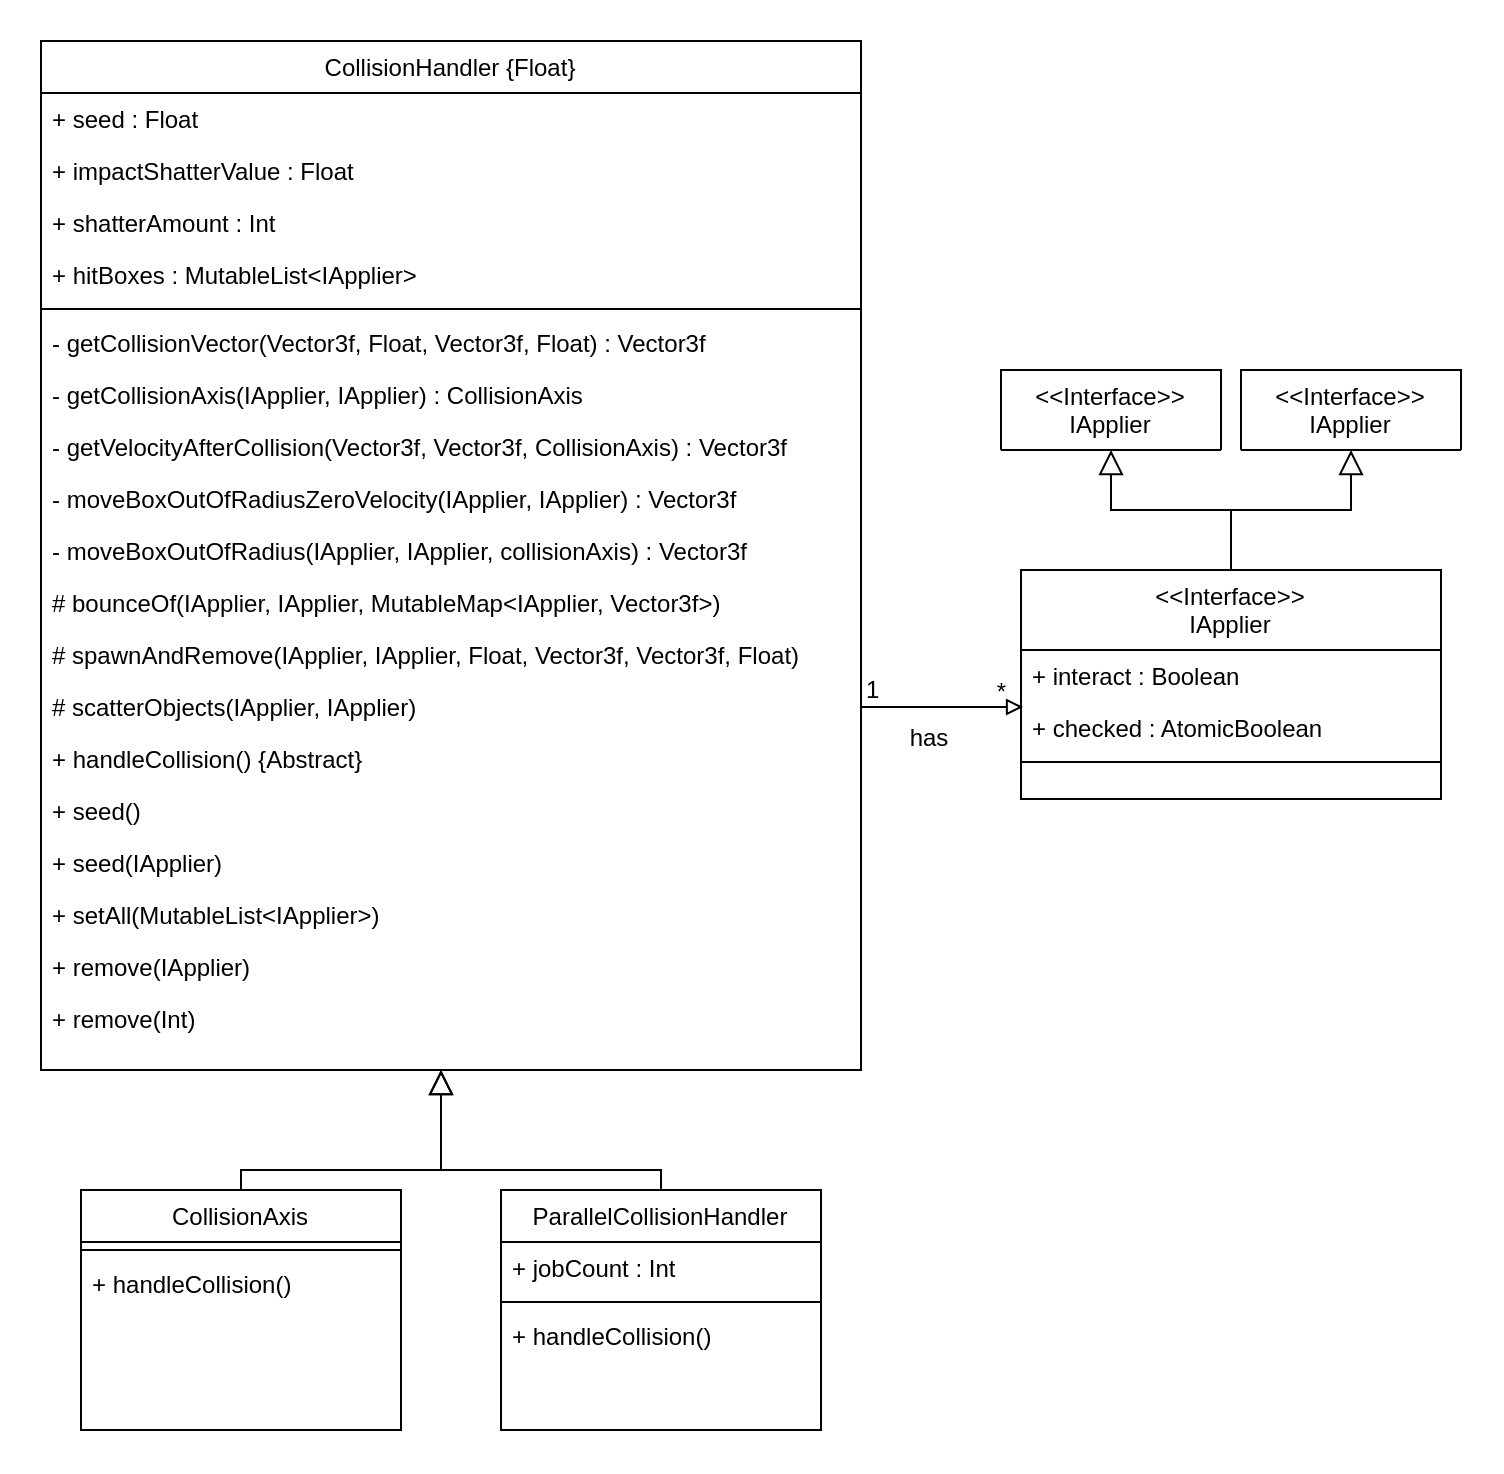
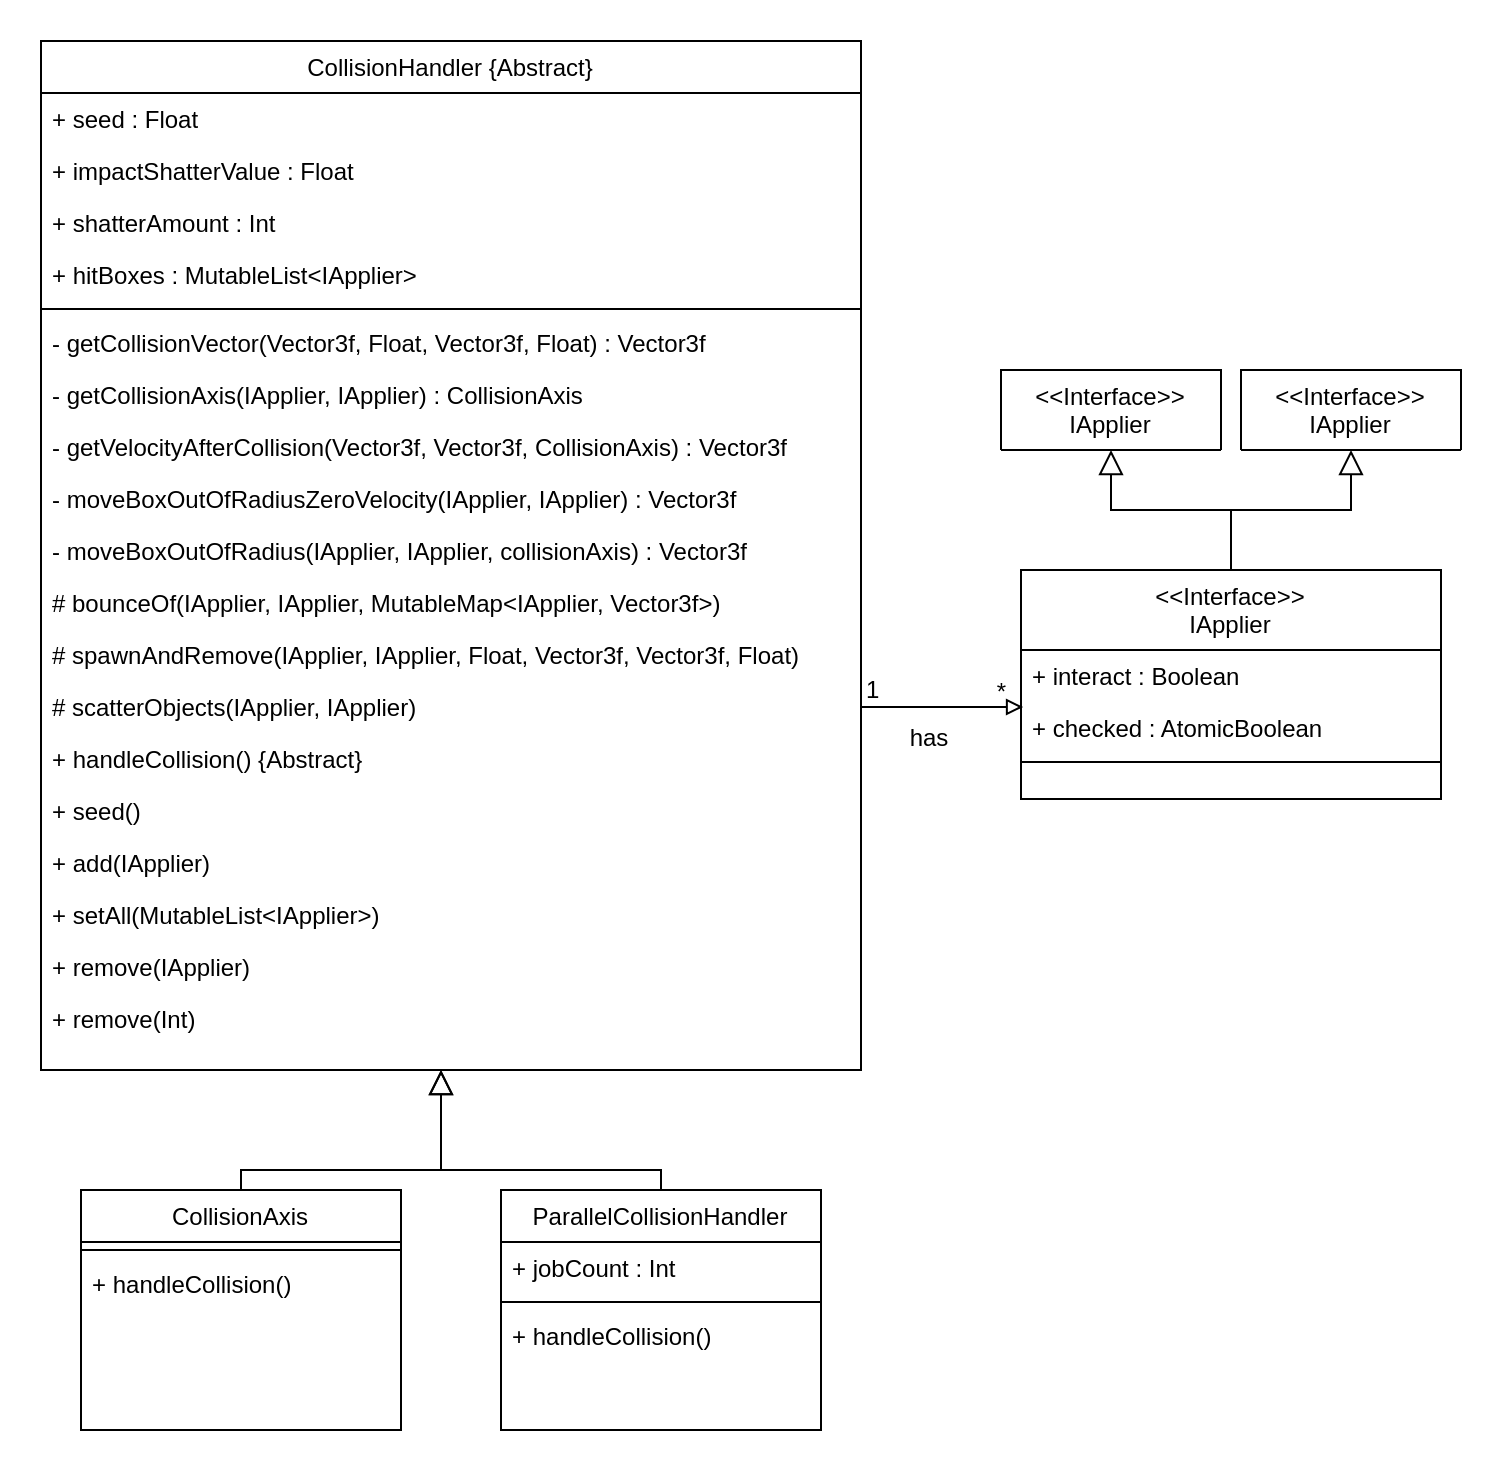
- <mxCell id="2" value="CollisionHandler {Float}" style="swimlane;fontStyle=0;align=center;verticalAlign=top;childLayout=stackLayout;horizontal=1;startSize=26;horizontalStack=0;resizeParent=1;resizeLast=0;collapsible=1;marginBottom=0;rounded=0;shadow=0;strokeWidth=1;fillColor=none;" parent="1" vertex="1"><mxGeometry x="20" y="20" width="410" height="514.5" as="geometry"><mxRectangle x="230" y="140" width="160" height="26" as="alternateBounds" /></mxGeometry></mxCell>
+ <mxCell id="2" value="CollisionHandler {Abstract}" style="swimlane;fontStyle=0;align=center;verticalAlign=top;childLayout=stackLayout;horizontal=1;startSize=26;horizontalStack=0;resizeParent=1;resizeLast=0;collapsible=1;marginBottom=0;rounded=0;shadow=0;strokeWidth=1;fillColor=none;" parent="1" vertex="1"><mxGeometry x="20" y="20" width="410" height="514.5" as="geometry"><mxRectangle x="230" y="140" width="160" height="26" as="alternateBounds" /></mxGeometry></mxCell>
- <mxCell id="18" value="+ seed(IApplier)" style="text;strokeColor=none;fillColor=none;align=left;verticalAlign=top;spacingLeft=4;spacingRight=4;overflow=hidden;rotatable=0;points=[[0,0.5],[1,0.5]];portConstraint=eastwest;" parent="2" vertex="1"><mxGeometry y="398" width="410" height="26" as="geometry" /></mxCell>
+ <mxCell id="18" value="+ add(IApplier)" style="text;strokeColor=none;fillColor=none;align=left;verticalAlign=top;spacingLeft=4;spacingRight=4;overflow=hidden;rotatable=0;points=[[0,0.5],[1,0.5]];portConstraint=eastwest;" parent="2" vertex="1"><mxGeometry y="398" width="410" height="26" as="geometry" /></mxCell>
